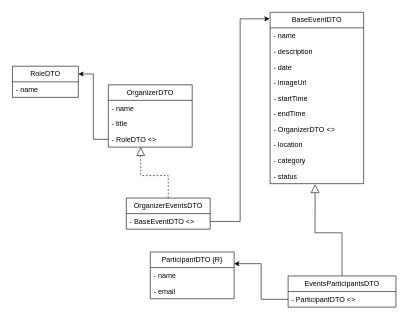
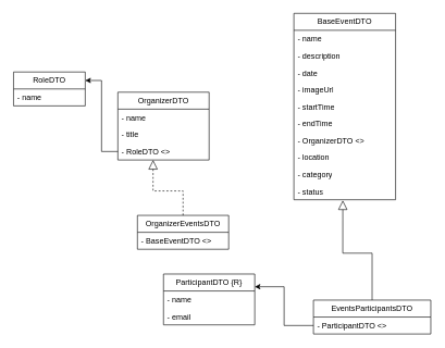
- <mxCell id="30" style="edgeStyle=orthogonalEdgeStyle;rounded=0;orthogonalLoop=1;jettySize=auto;html=1;exitX=1;exitY=0.5;exitDx=0;exitDy=0;entryX=-0.006;entryY=0.038;entryDx=0;entryDy=0;entryPerimeter=0;jumpStyle=arc;jumpSize=12;" edge="1" parent="1" source="28" target="9"><mxGeometry relative="1" as="geometry" /></mxCell>
